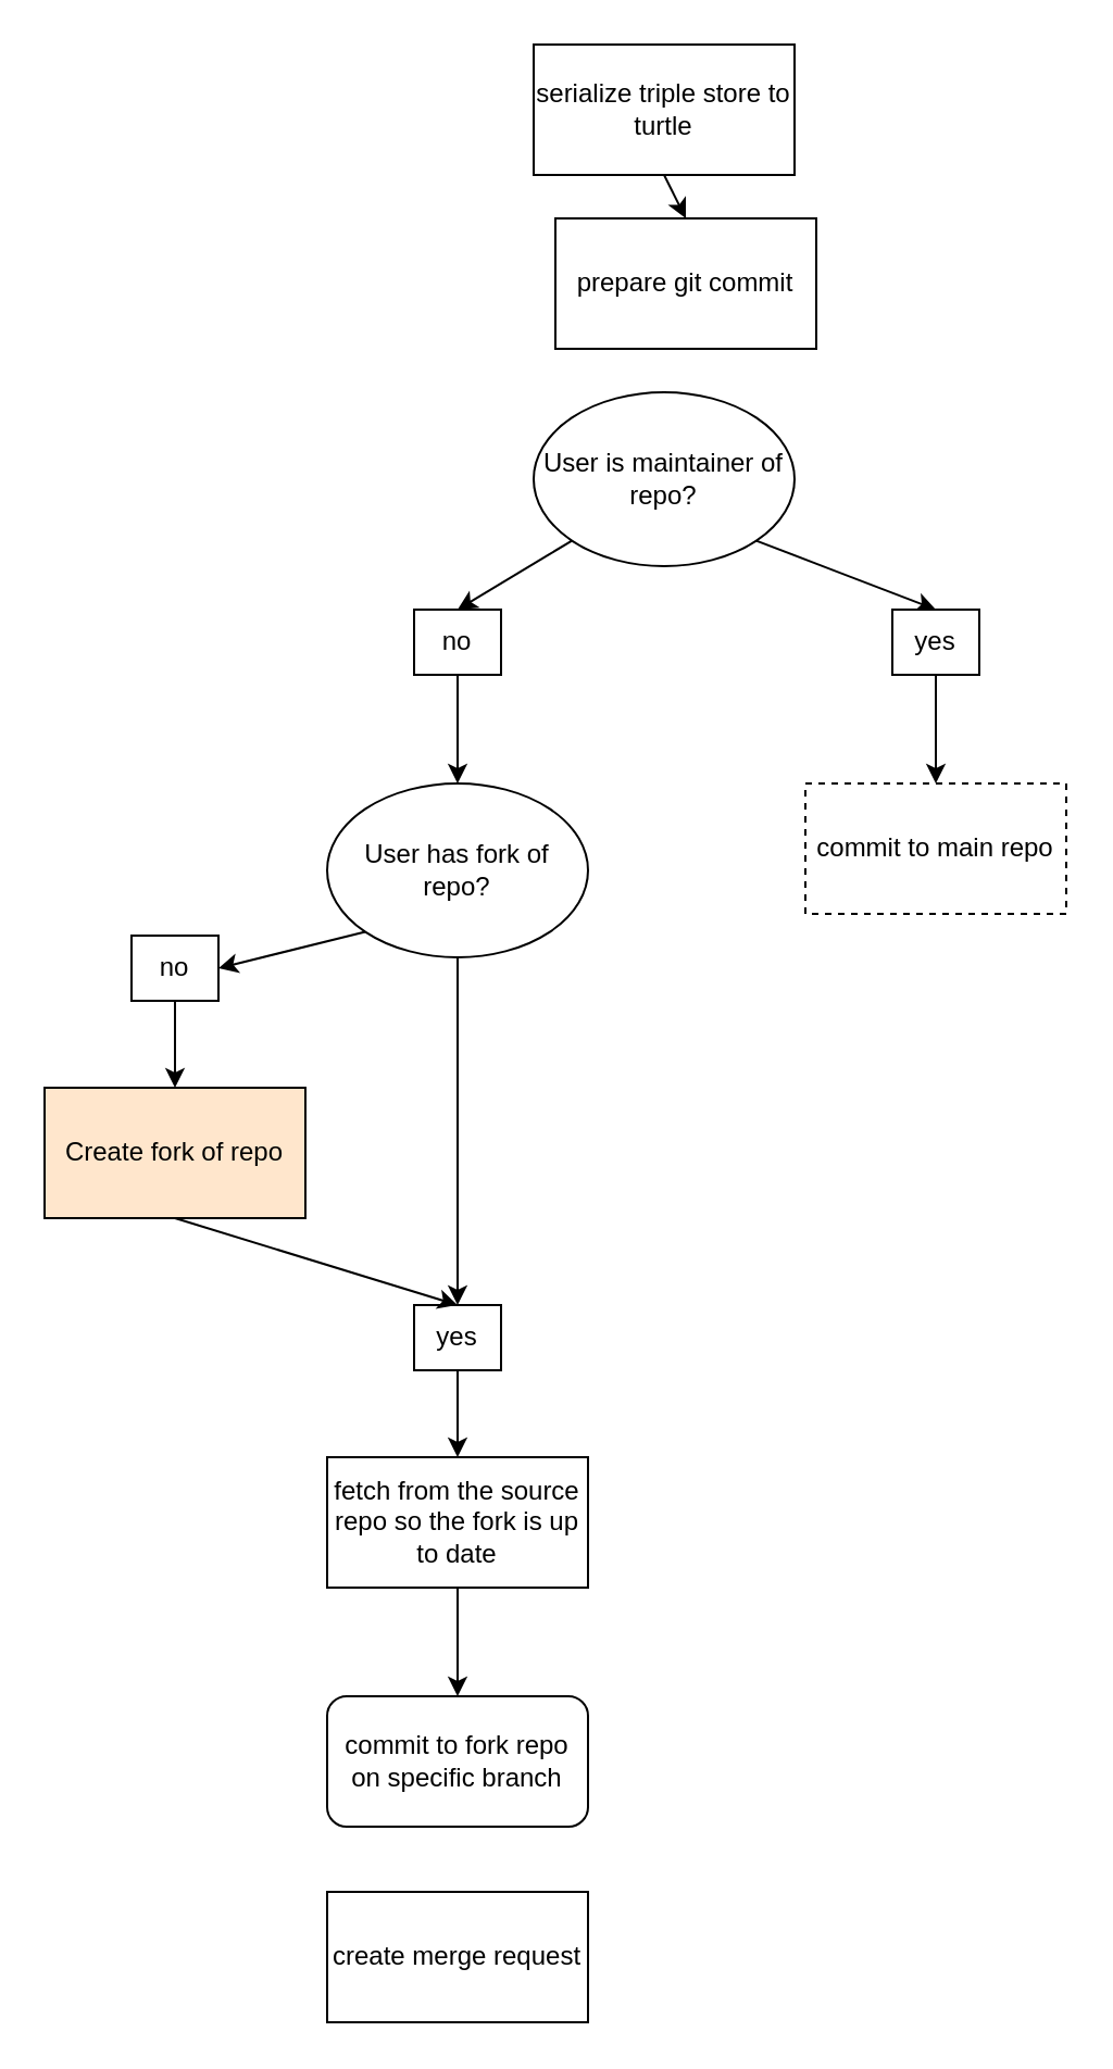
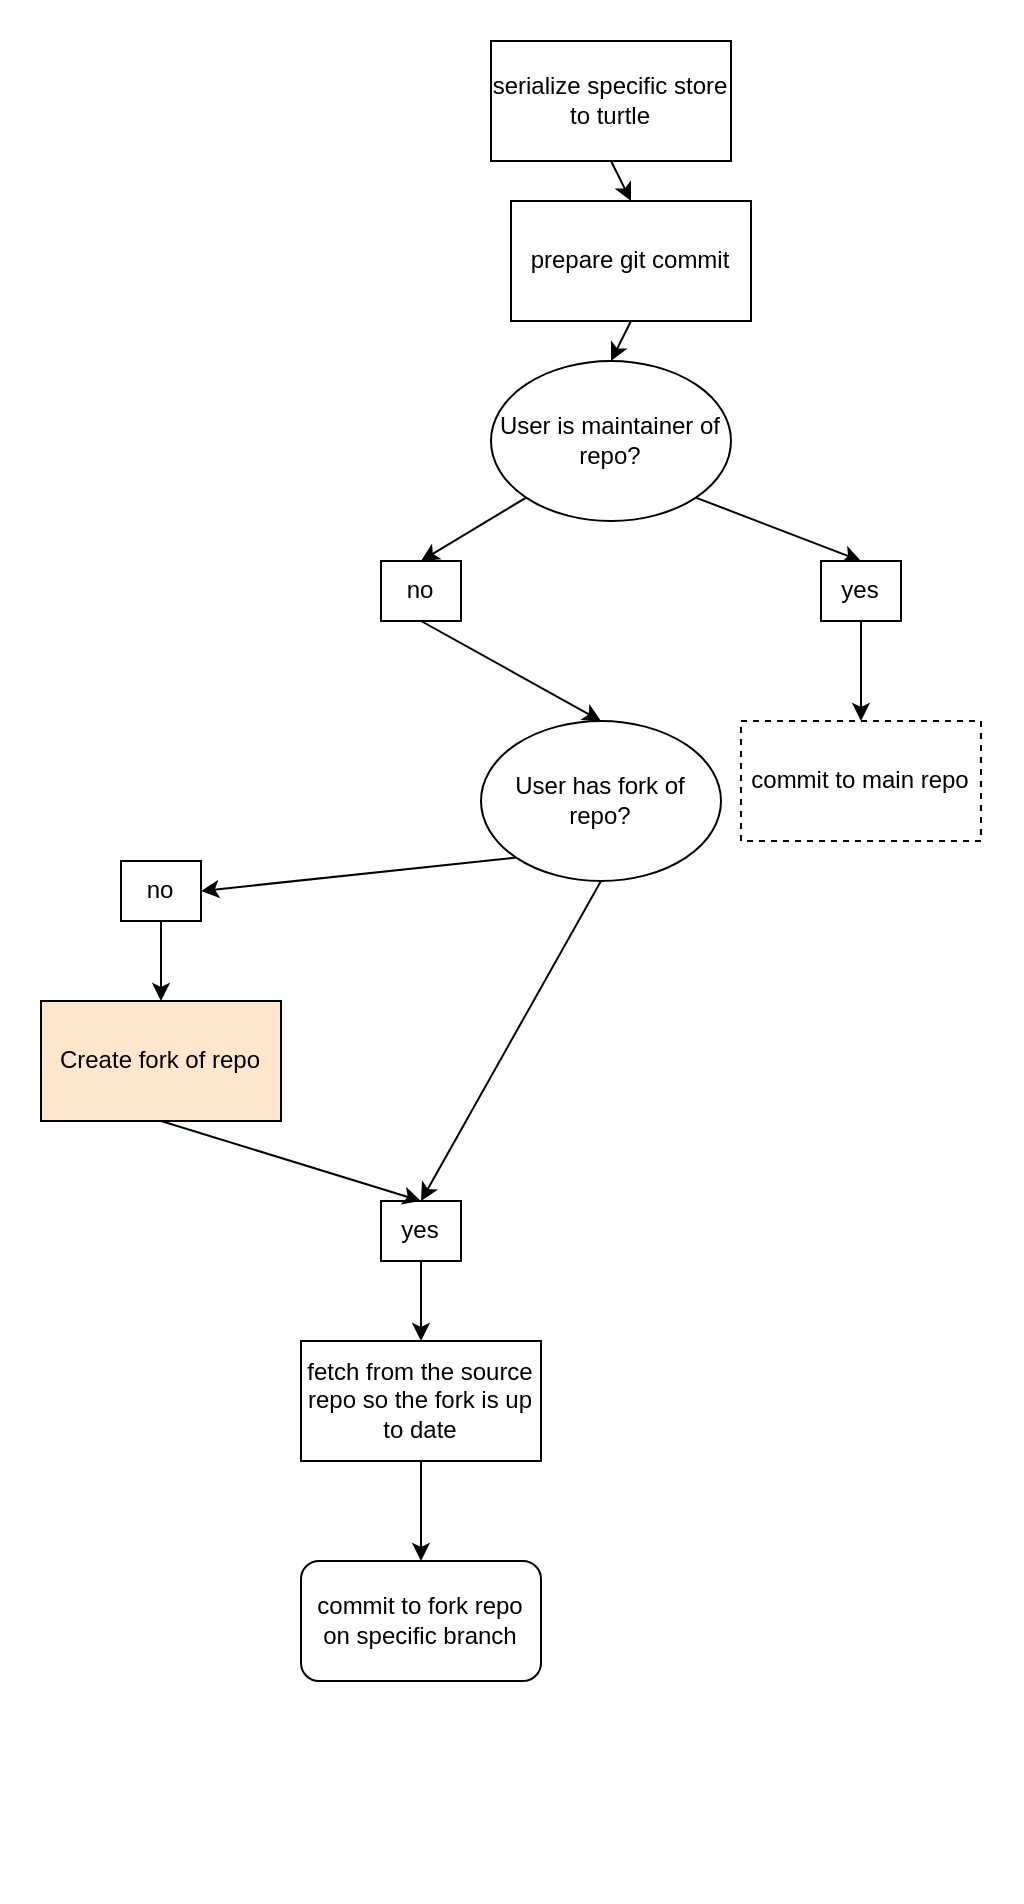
- <mxCell id="3" value="serialize triple store to turtle" style="rounded=0;whiteSpace=wrap;html=1;" parent="1" vertex="1"><mxGeometry x="245" y="20" width="120" height="60" as="geometry" /></mxCell>
+ <mxCell id="3" value="serialize specific store to turtle" style="rounded=0;whiteSpace=wrap;html=1;" parent="1" vertex="1"><mxGeometry x="245" y="20" width="120" height="60" as="geometry" /></mxCell>
+ <mxCell id="7" style="edgeStyle=none;html=1;exitX=0.5;exitY=1;exitDx=0;exitDy=0;entryX=0.5;entryY=0;entryDx=0;entryDy=0;" parent="1" source="8" target="6" edge="1"><mxGeometry relative="1" as="geometry" /></mxCell>
- <mxCell id="15" value="User has fork of repo?" style="ellipse;whiteSpace=wrap;html=1;" parent="1" vertex="1"><mxGeometry x="150" y="360" width="120" height="80" as="geometry" /></mxCell>
+ <mxCell id="15" value="User has fork of repo?" style="ellipse;whiteSpace=wrap;html=1;" parent="1" vertex="1"><mxGeometry x="240" y="360" width="120" height="80" as="geometry" /></mxCell>
- <mxCell id="24" value="create merge request" style="rounded=0;whiteSpace=wrap;html=1;" parent="1" vertex="1"><mxGeometry x="150" y="870" width="120" height="60" as="geometry" /></mxCell>
